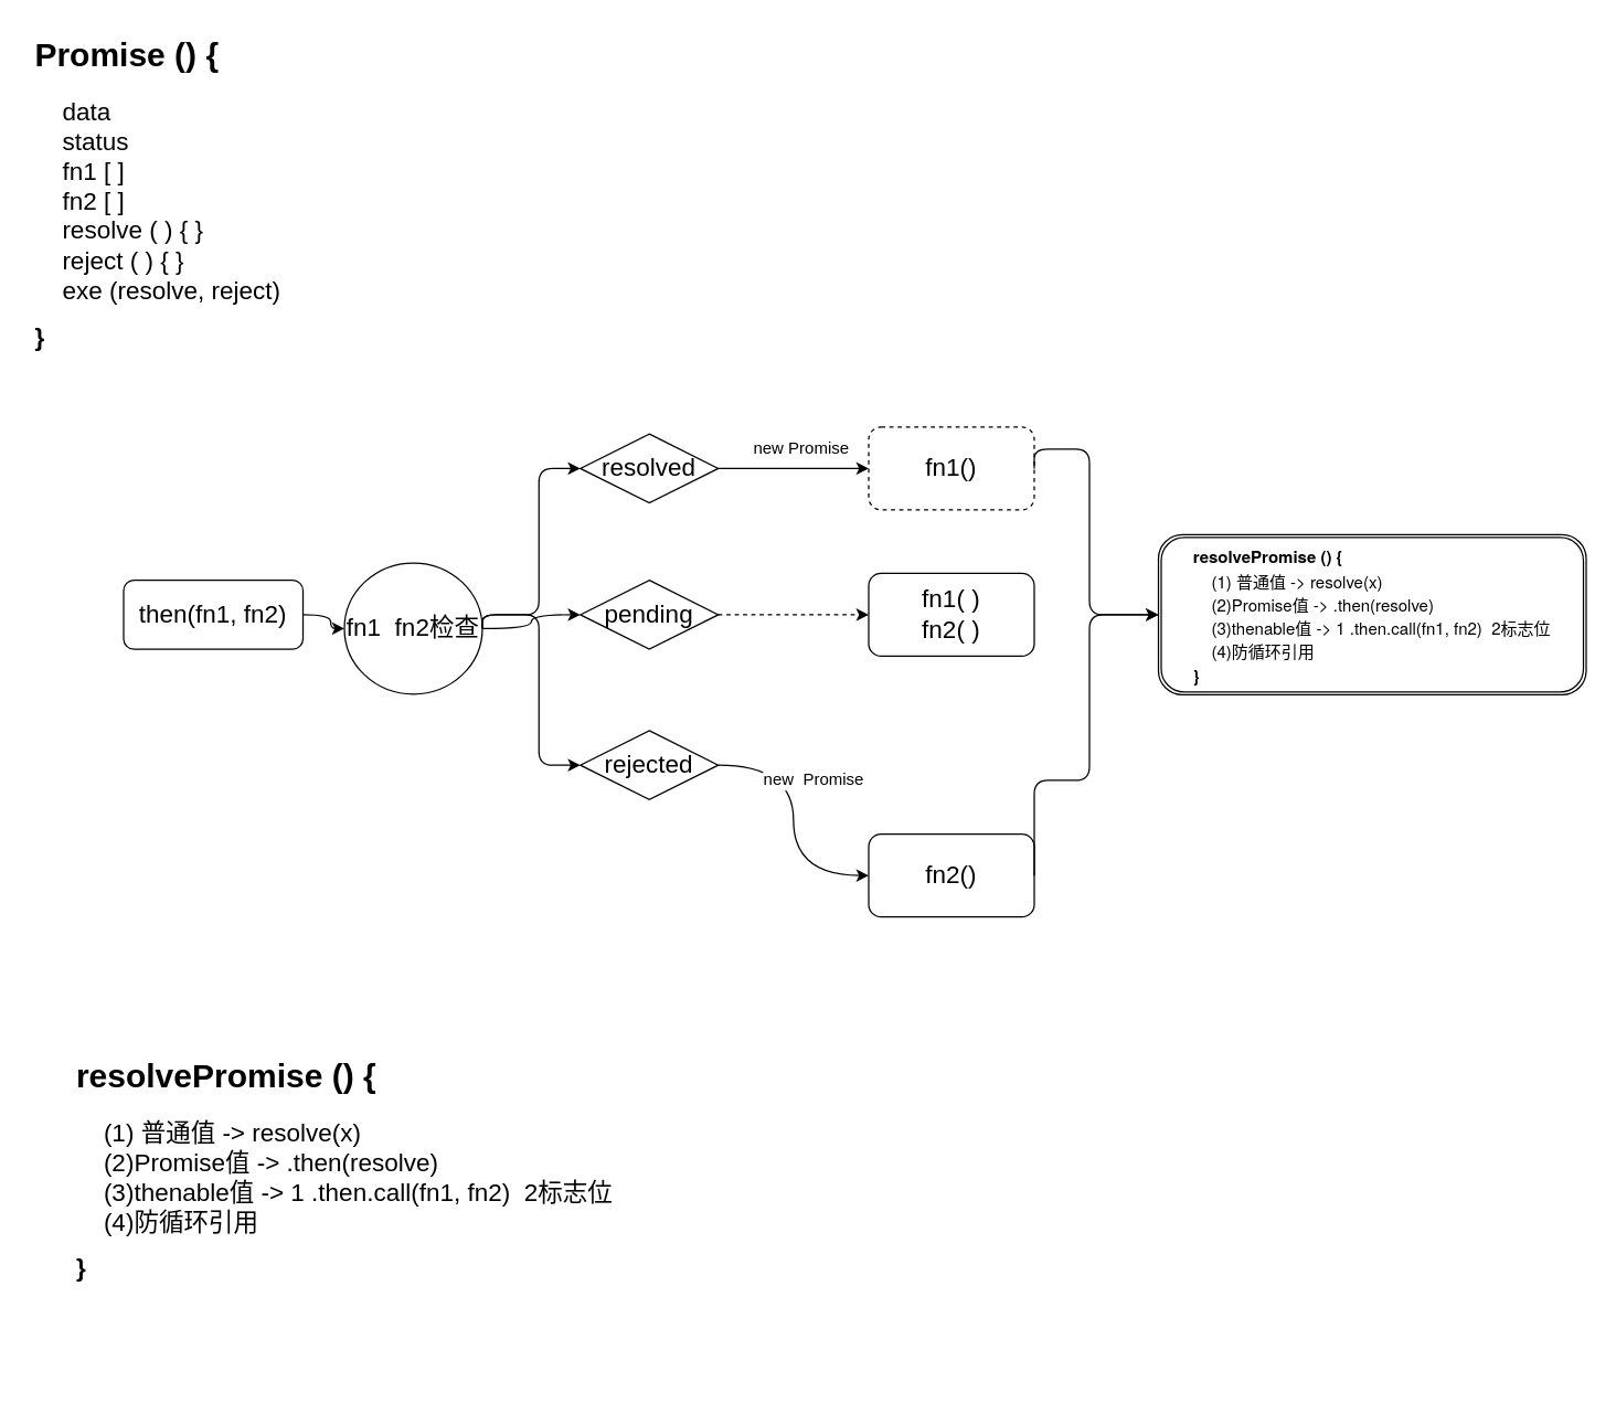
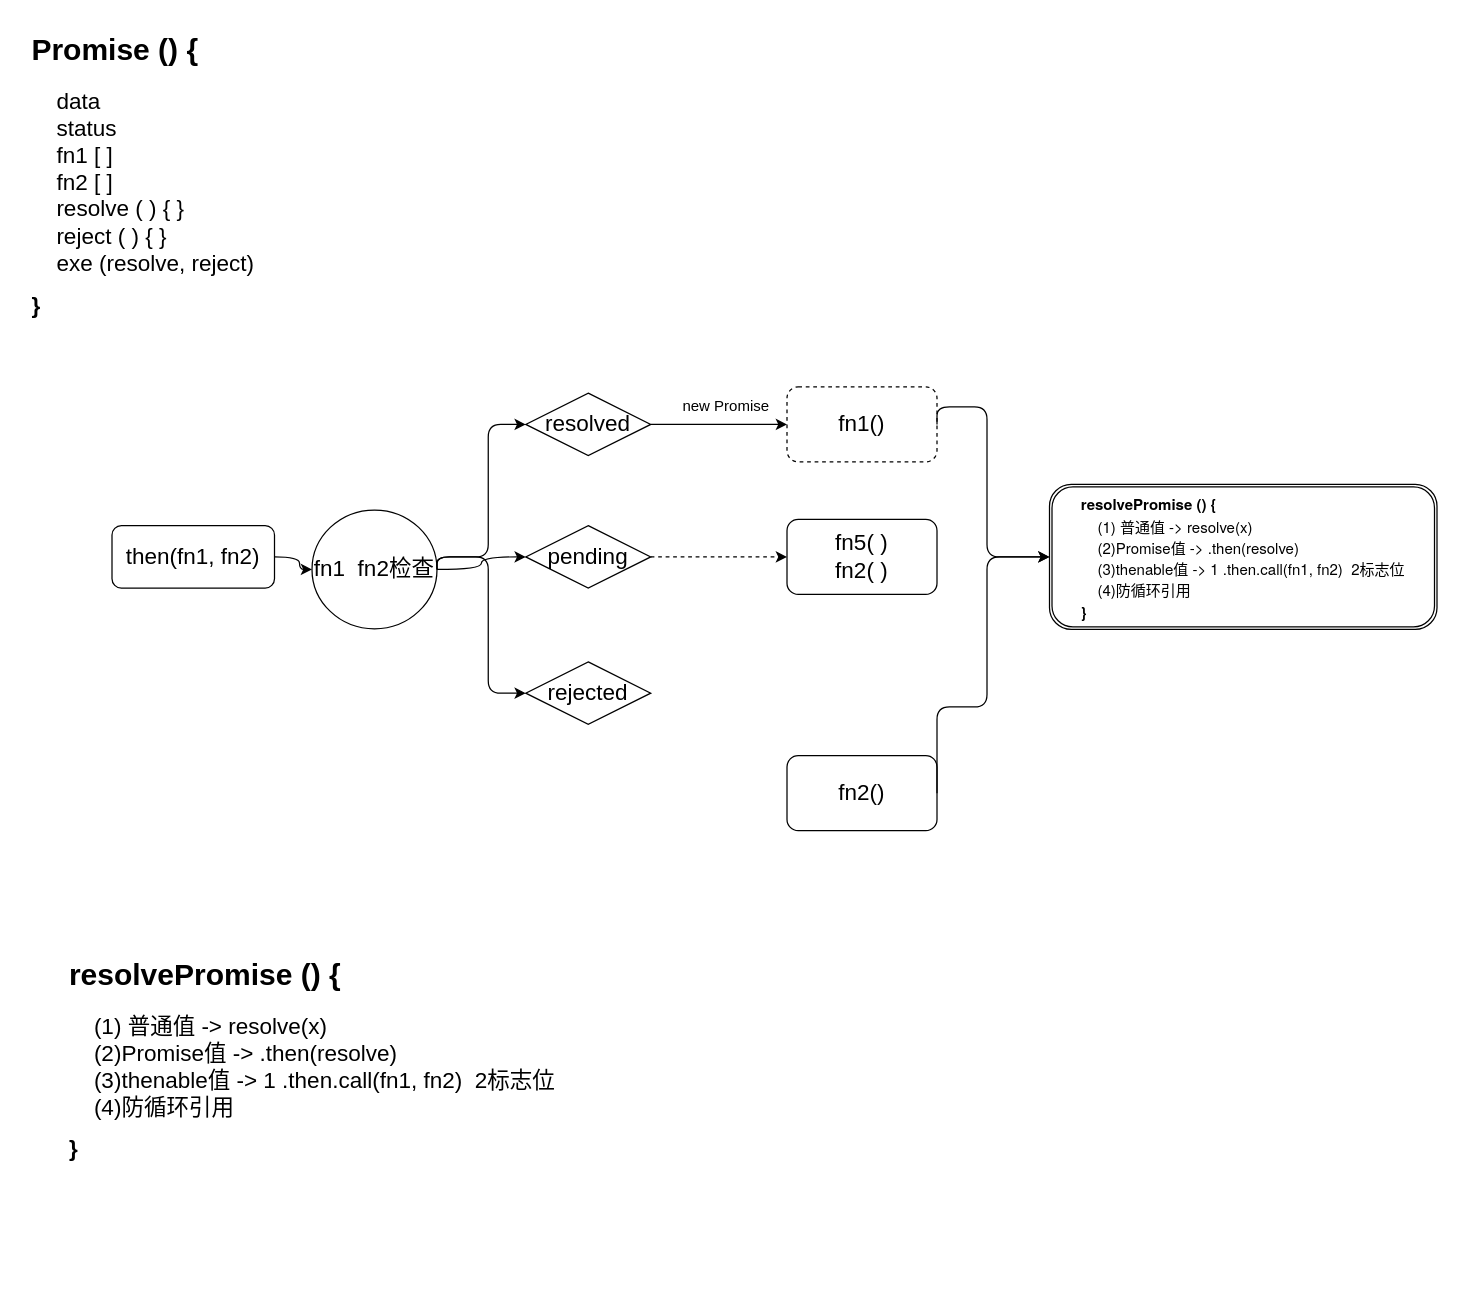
- <mxCell id="17" value="&lt;font style=&quot;font-size: 18px&quot;&gt;fn1( )&lt;br&gt;fn2( )&lt;/font&gt;" style="rounded=1;whiteSpace=wrap;html=1;" parent="1" vertex="1"><mxGeometry x="629" y="415" width="120" height="60" as="geometry" /></mxCell>
+ <mxCell id="17" value="&lt;font style=&quot;font-size: 18px&quot;&gt;fn5( )&lt;br&gt;fn2( )&lt;/font&gt;" style="rounded=1;whiteSpace=wrap;html=1;" parent="1" vertex="1"><mxGeometry x="629" y="415" width="120" height="60" as="geometry" /></mxCell>
- <mxCell id="8" value="" style="edgeStyle=orthogonalEdgeStyle;curved=1;orthogonalLoop=1;jettySize=auto;html=1;entryX=0;entryY=0.5;entryDx=0;entryDy=0;" parent="1" source="10" target="16" edge="1"><mxGeometry relative="1" as="geometry"><mxPoint x="600" y="554" as="targetPoint" /></mxGeometry></mxCell>
- <mxCell id="9" value="new&amp;nbsp; Promise" style="text;html=1;resizable=0;points=[];align=center;verticalAlign=middle;labelBackgroundColor=#ffffff;" parent="8" vertex="1" connectable="0"><mxGeometry x="-0.171" y="2" relative="1" as="geometry"><mxPoint x="12" y="-13" as="offset" /></mxGeometry></mxCell>
